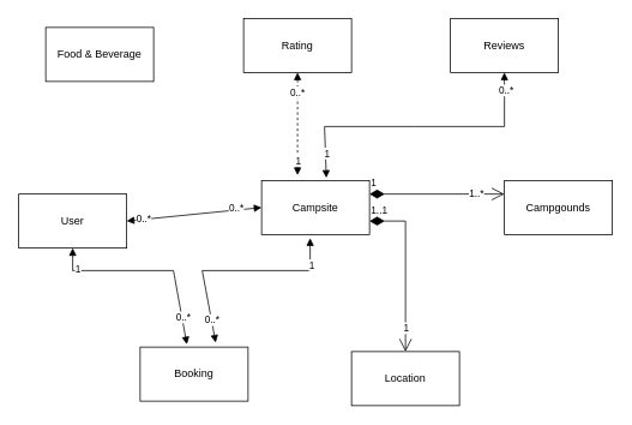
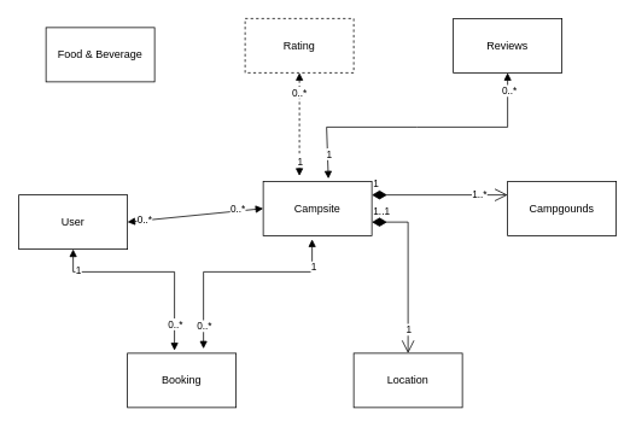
- <mxCell id="9" value="Rating" style="rounded=0;whiteSpace=wrap;html=1;" vertex="1" parent="1"><mxGeometry x="270" y="20" width="120" height="60" as="geometry" /></mxCell>
+ <mxCell id="9" value="Rating" style="rounded=0;whiteSpace=wrap;html=1;dashed=1;" vertex="1" parent="1"><mxGeometry x="270" y="20" width="120" height="60" as="geometry" /></mxCell>
- <mxCell id="6" value="Booking" style="rounded=0;whiteSpace=wrap;html=1;" vertex="1" parent="1"><mxGeometry x="155" y="385" width="120" height="60" as="geometry" /></mxCell>
+ <mxCell id="6" value="Booking" style="rounded=0;whiteSpace=wrap;html=1;" vertex="1" parent="1"><mxGeometry x="140" y="390" width="120" height="60" as="geometry" /></mxCell>
